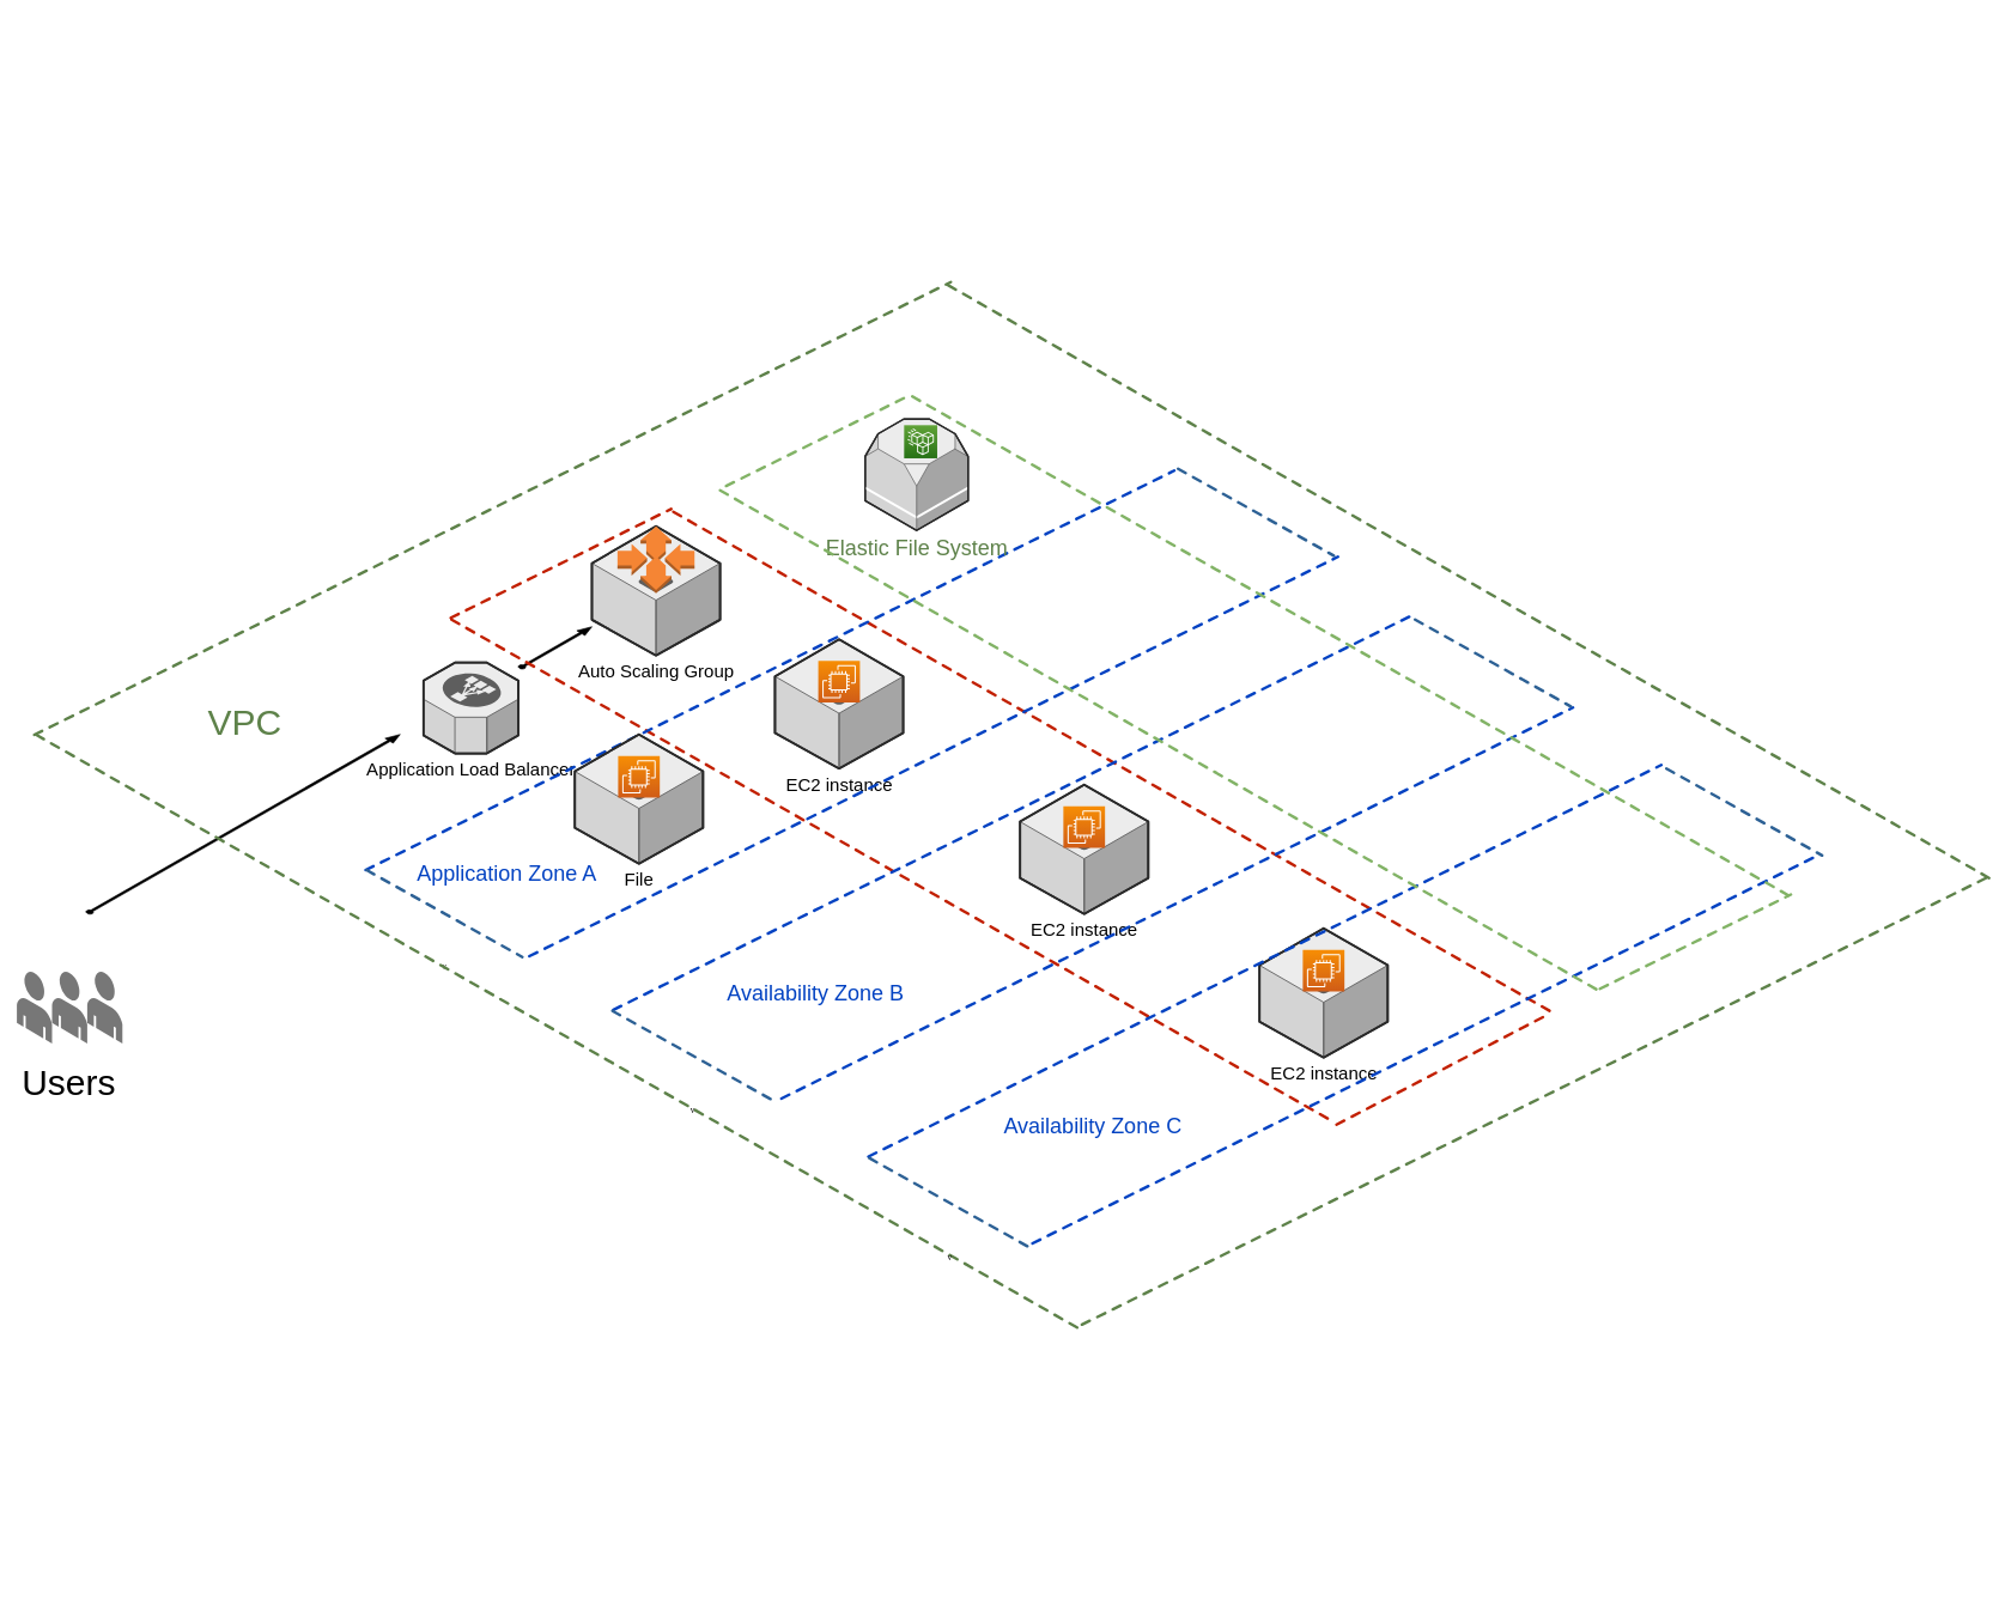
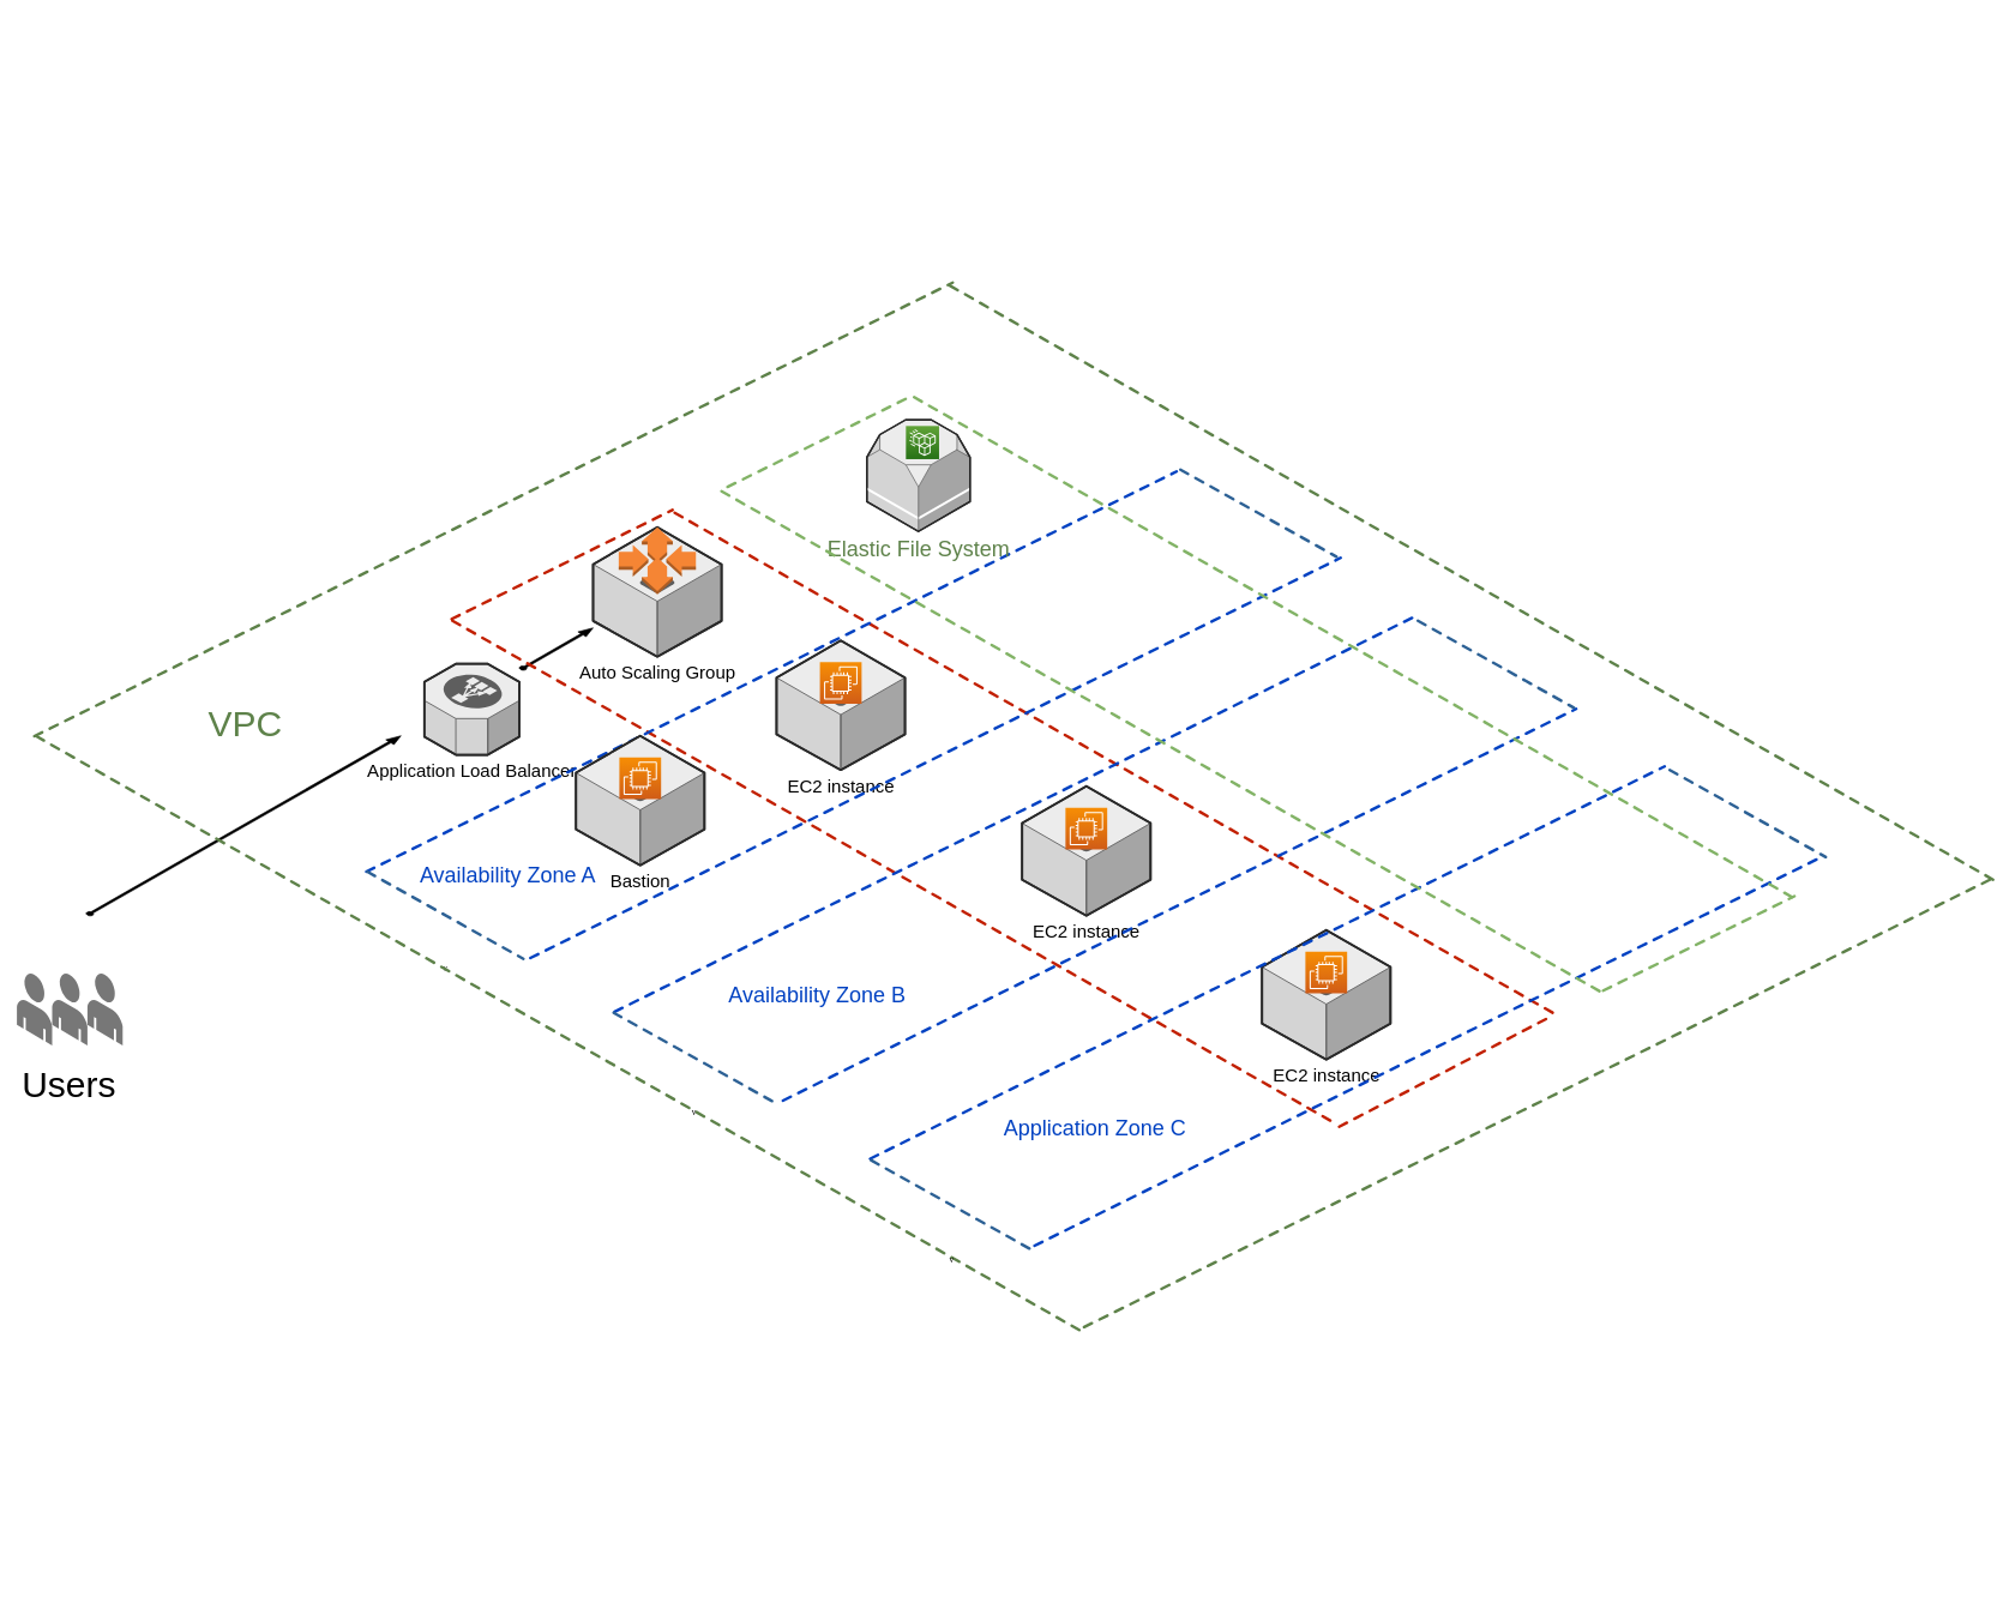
- <mxCell id="42" value="Application Zone A" style="text;html=1;align=center;verticalAlign=middle;resizable=0;points=[];autosize=1;strokeColor=none;fillColor=none;fontSize=30;fontFamily=Helvetica;fontColor=#0242C2;" vertex="1" parent="1"><mxGeometry x="570" y="1127.61" width="270" height="50" as="geometry" /></mxCell>
+ <mxCell id="42" value="Availability Zone A" style="text;html=1;align=center;verticalAlign=middle;resizable=0;points=[];autosize=1;strokeColor=none;fillColor=none;fontSize=30;fontFamily=Helvetica;fontColor=#0242C2;" vertex="1" parent="1"><mxGeometry x="570" y="1127.61" width="270" height="50" as="geometry" /></mxCell>
- <mxCell id="49" value="File" style="verticalLabelPosition=bottom;html=1;verticalAlign=top;strokeWidth=1;align=center;outlineConnect=0;dashed=0;outlineConnect=0;shape=mxgraph.aws3d.application_server;fillColor=#ECECEC;strokeColor=#5E5E5E;aspect=fixed;fontFamily=Helvetica;fontSize=25;" vertex="1" parent="48"><mxGeometry width="178.55" height="180" as="geometry" /></mxCell>
+ <mxCell id="49" value="Bastion" style="verticalLabelPosition=bottom;html=1;verticalAlign=top;strokeWidth=1;align=center;outlineConnect=0;dashed=0;outlineConnect=0;shape=mxgraph.aws3d.application_server;fillColor=#ECECEC;strokeColor=#5E5E5E;aspect=fixed;fontFamily=Helvetica;fontSize=25;" vertex="1" parent="48"><mxGeometry width="178.55" height="180" as="geometry" /></mxCell>
- <mxCell id="44" value="Availability Zone C" style="text;html=1;align=center;verticalAlign=middle;resizable=0;points=[];autosize=1;strokeColor=none;fillColor=none;fontSize=30;fontFamily=Helvetica;fontColor=#0242C2;" vertex="1" parent="1"><mxGeometry x="1385.74" y="1479" width="270" height="50" as="geometry" /></mxCell>
+ <mxCell id="44" value="Application Zone C" style="text;html=1;align=center;verticalAlign=middle;resizable=0;points=[];autosize=1;strokeColor=none;fillColor=none;fontSize=30;fontFamily=Helvetica;fontColor=#0242C2;" vertex="1" parent="1"><mxGeometry x="1385.74" y="1479" width="270" height="50" as="geometry" /></mxCell>
